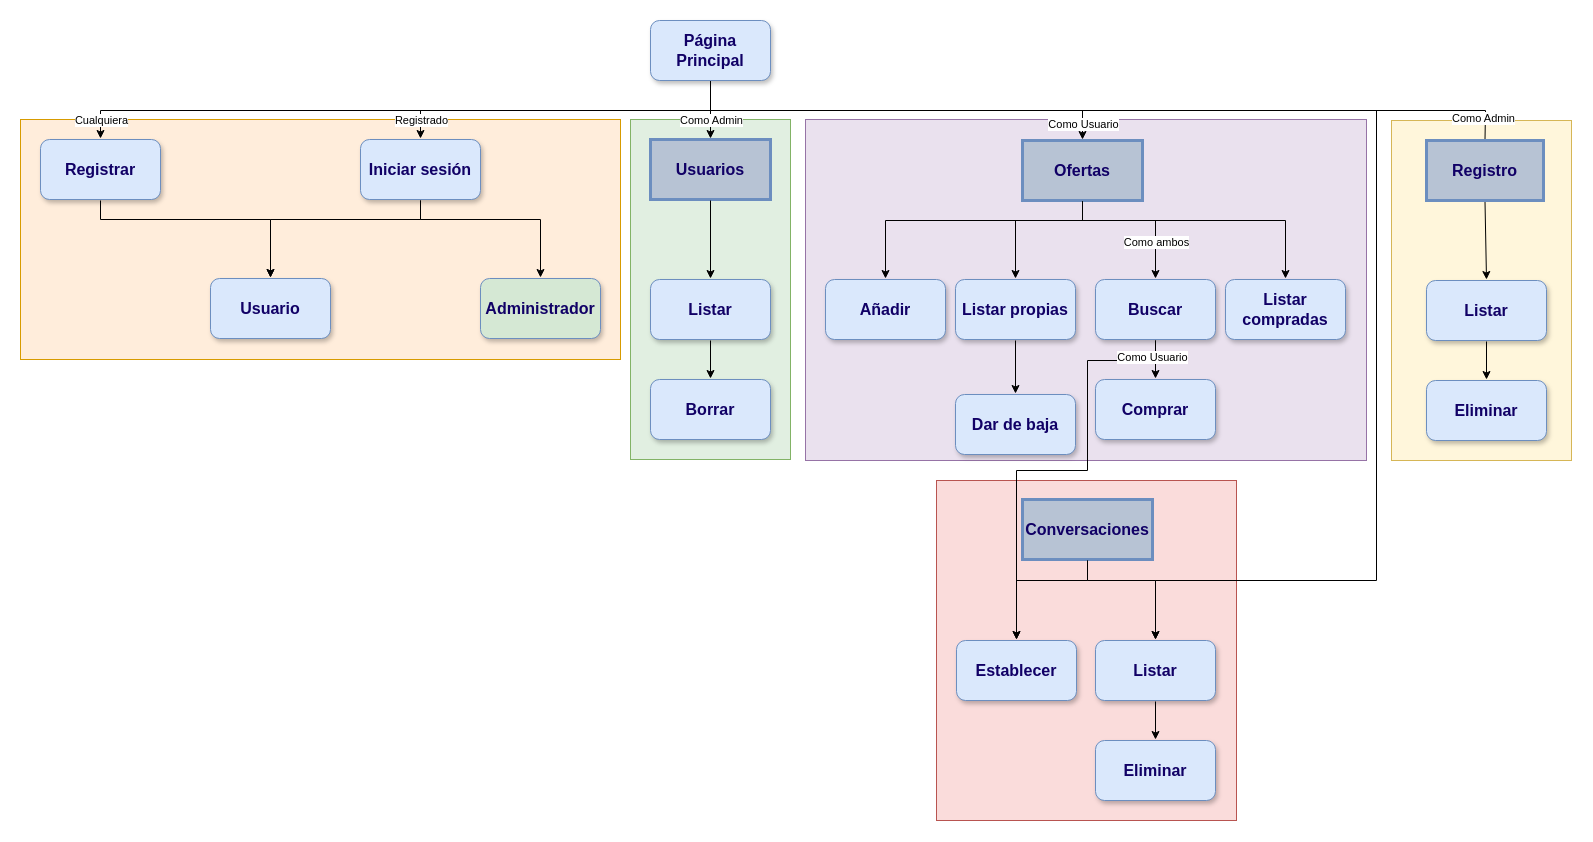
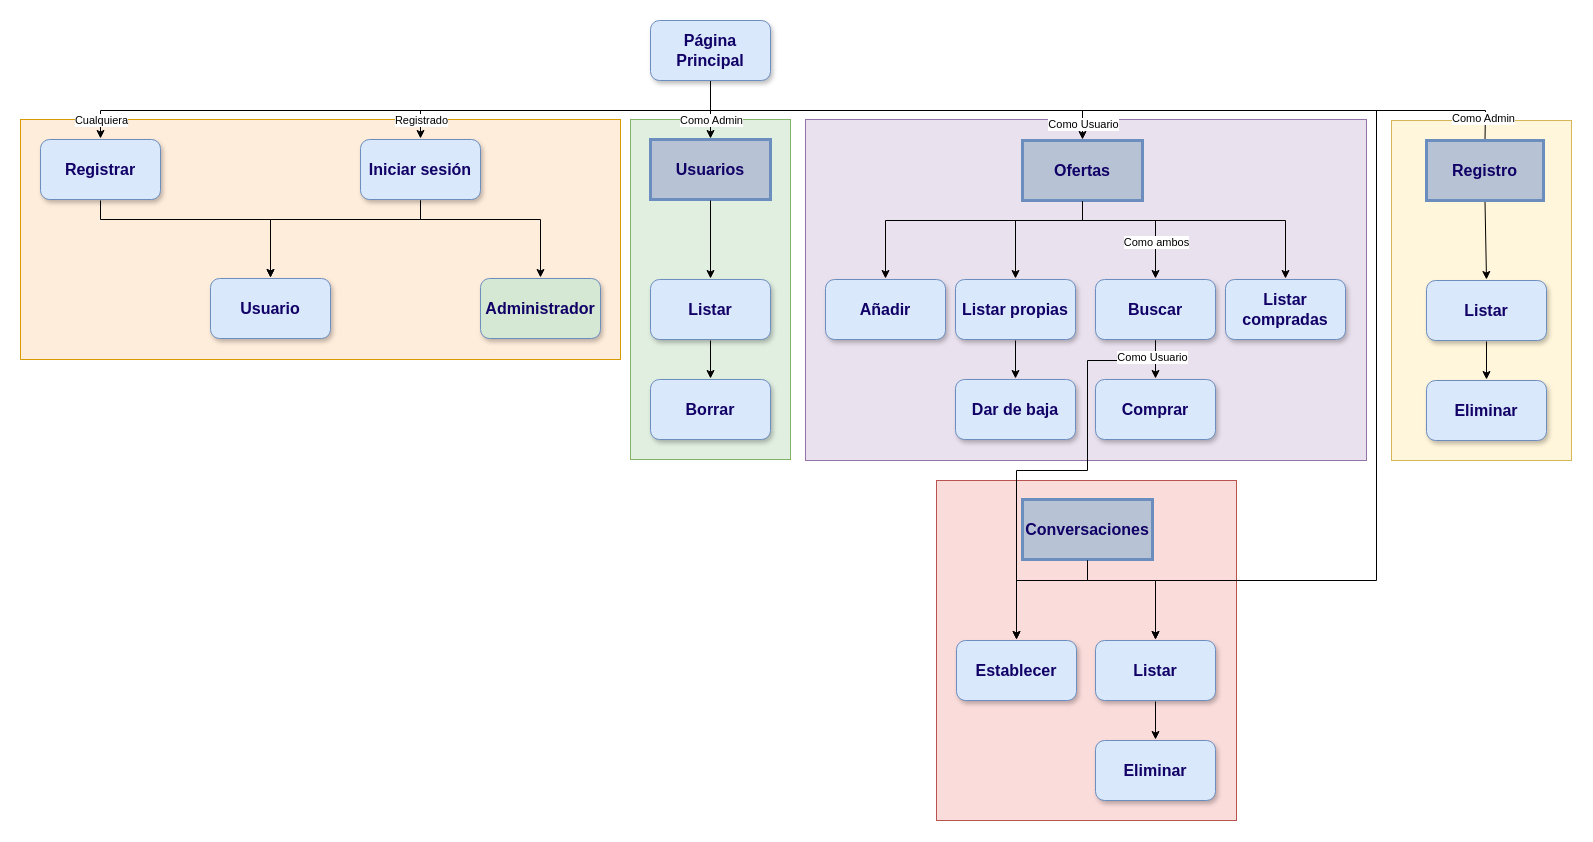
- <mxCell id="45" value="Dar de baja" style="rounded=1;whiteSpace=wrap;html=1;fillColor=#dae8fc;strokeColor=#6c8ebf;strokeWidth=1;perimeterSpacing=1;sketch=0;glass=0;shadow=1;fontStyle=1;fontSize=16;fontFamily=Helvetica;spacingTop=0;labelBorderColor=none;labelBackgroundColor=none;fontColor=#110066;" parent="1" vertex="1"><mxGeometry x="955" y="394" width="120" height="60" as="geometry" /></mxCell>
+ <mxCell id="45" value="Dar de baja" style="rounded=1;whiteSpace=wrap;html=1;fillColor=#dae8fc;strokeColor=#6c8ebf;strokeWidth=1;perimeterSpacing=1;sketch=0;glass=0;shadow=1;fontStyle=1;fontSize=16;fontFamily=Helvetica;spacingTop=0;labelBorderColor=none;labelBackgroundColor=none;fontColor=#110066;" parent="1" vertex="1"><mxGeometry x="955" y="379" width="120" height="60" as="geometry" /></mxCell>
